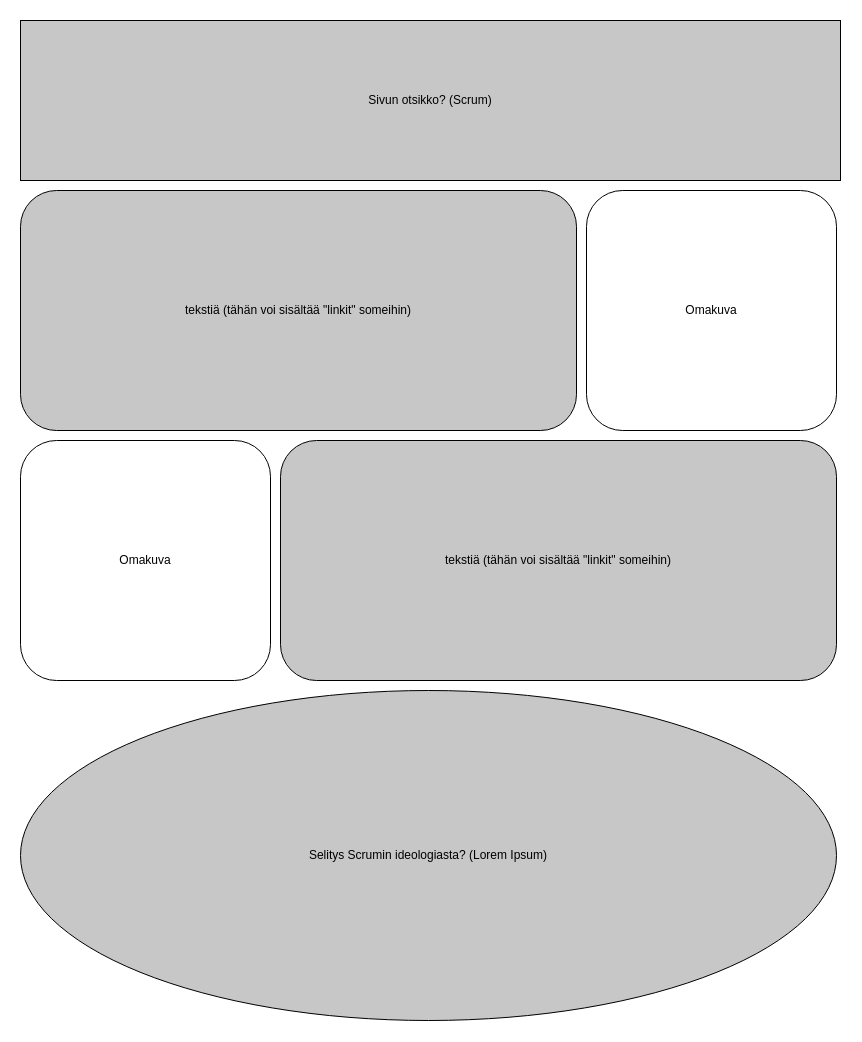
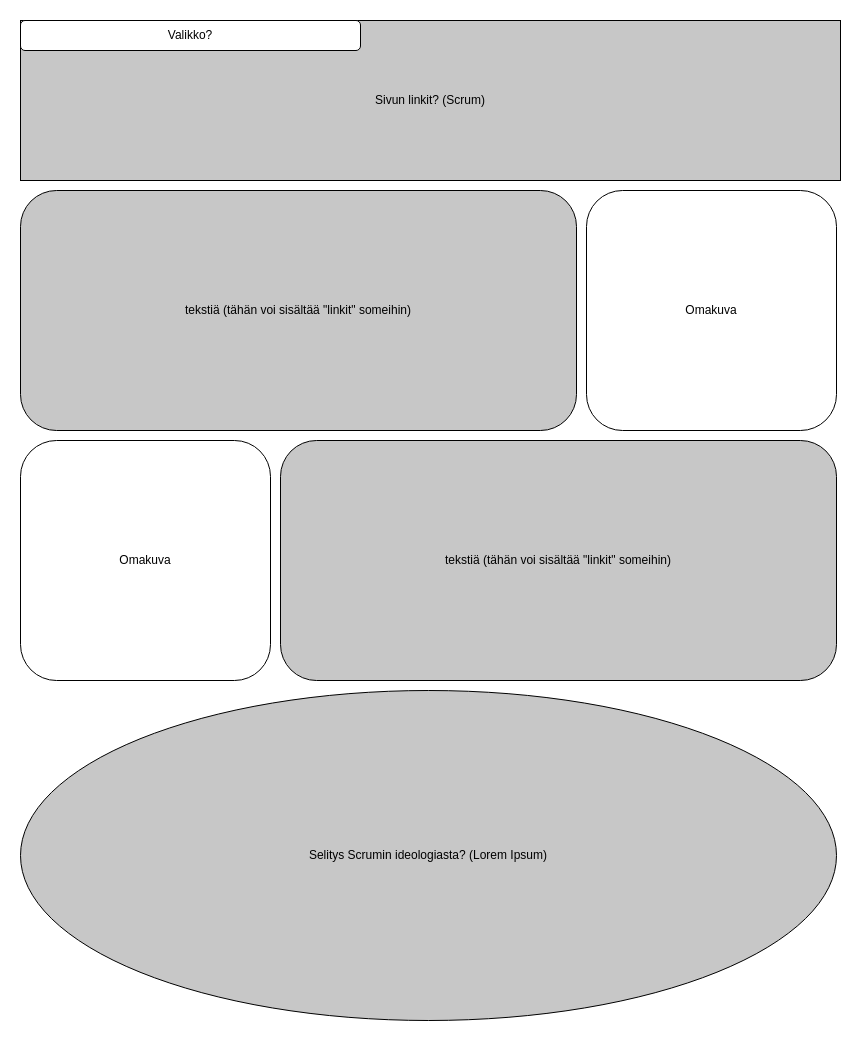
+ <mxCell id="3" value="Valikko?" style="rounded=1;whiteSpace=wrap;html=1;" vertex="1" parent="1"><mxGeometry x="20" width="340" height="30" as="geometry" y="20" /></mxCell>
- <mxCell id="2" value="Sivun otsikko? (Scrum)" style="rounded=0;whiteSpace=wrap;html=1;fillColor=#C7C7C7;" vertex="1" parent="1"><mxGeometry x="20" width="820" height="160" as="geometry" y="20" /></mxCell>
+ <mxCell id="2" value="Sivun linkit? (Scrum)" style="rounded=0;whiteSpace=wrap;html=1;fillColor=#C7C7C7;" vertex="1" parent="1"><mxGeometry x="20" width="820" height="160" as="geometry" y="20" /></mxCell>
